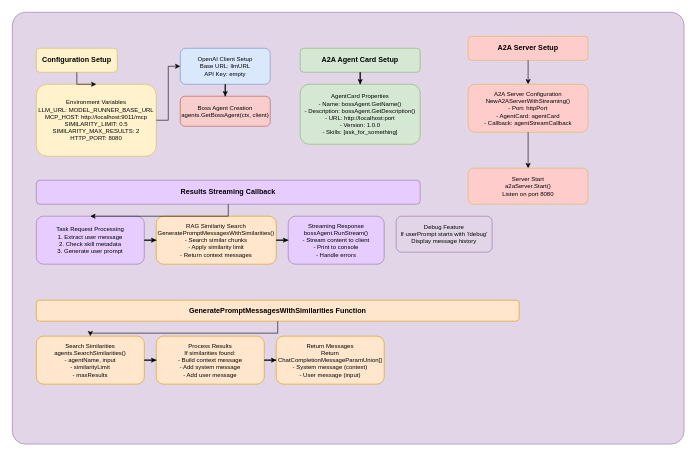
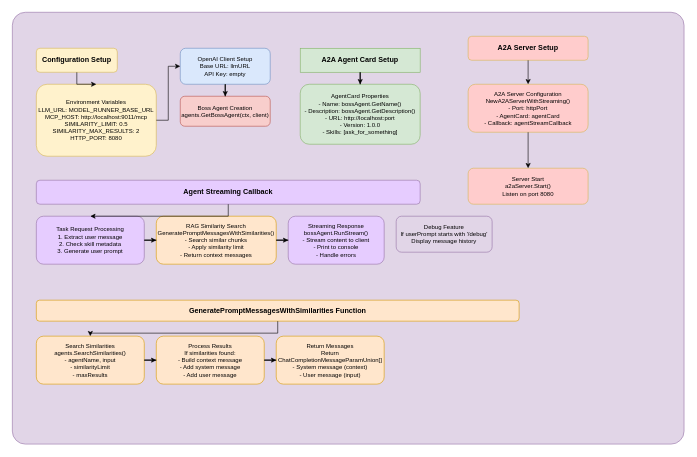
- <mxCell id="7" value="A2A Agent Card Setup" style="rounded=1;whiteSpace=wrap;html=1;fillColor=#d5e8d4;strokeColor=#82b366;fontSize=12;fontStyle=1;" parent="1" vertex="1"><mxGeometry x="500" y="80" width="200" height="40" as="geometry" /></mxCell>
+ <mxCell id="7" value="A2A Agent Card Setup" style="whiteSpace=wrap;html=1;fillColor=#d5e8d4;strokeColor=#82b366;fontSize=12;fontStyle=1;rounded=0;" parent="1" vertex="1"><mxGeometry x="500" y="80" width="200" height="40" as="geometry" /></mxCell>
- <mxCell id="9" value="Results Streaming Callback" style="rounded=1;whiteSpace=wrap;html=1;fillColor=#e6ccff;strokeColor=#9673a6;fontSize=12;fontStyle=1;" parent="1" vertex="1"><mxGeometry x="60" y="300" width="640" height="40" as="geometry" /></mxCell>
+ <mxCell id="9" value="Agent Streaming Callback" style="rounded=1;whiteSpace=wrap;html=1;fillColor=#e6ccff;strokeColor=#9673a6;fontSize=12;fontStyle=1;" parent="1" vertex="1"><mxGeometry x="60" y="300" width="640" height="40" as="geometry" /></mxCell>
